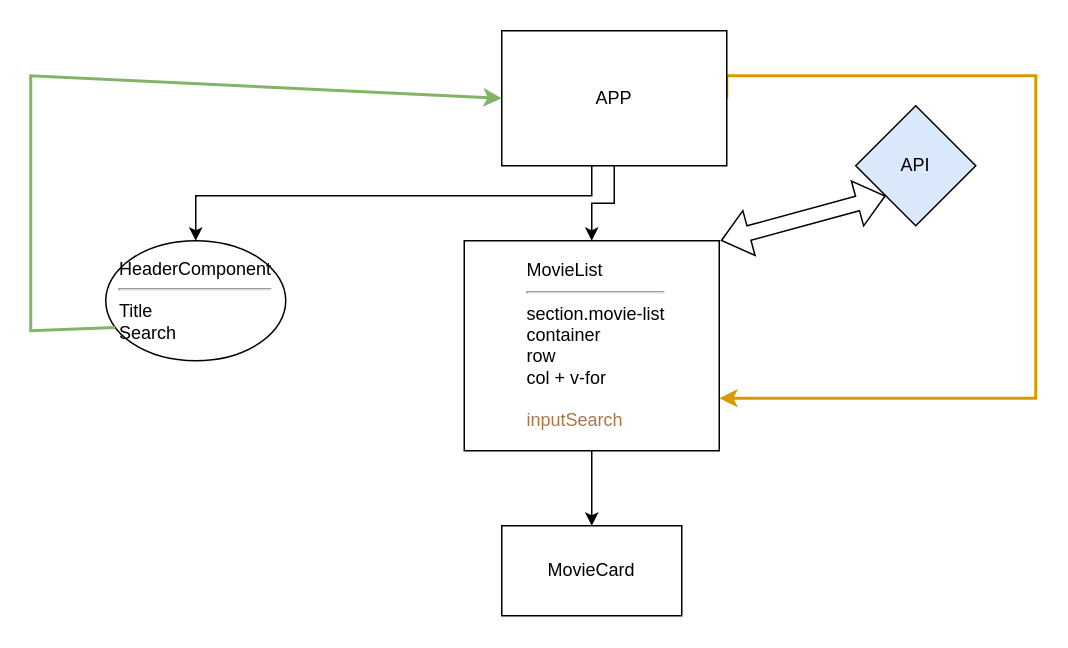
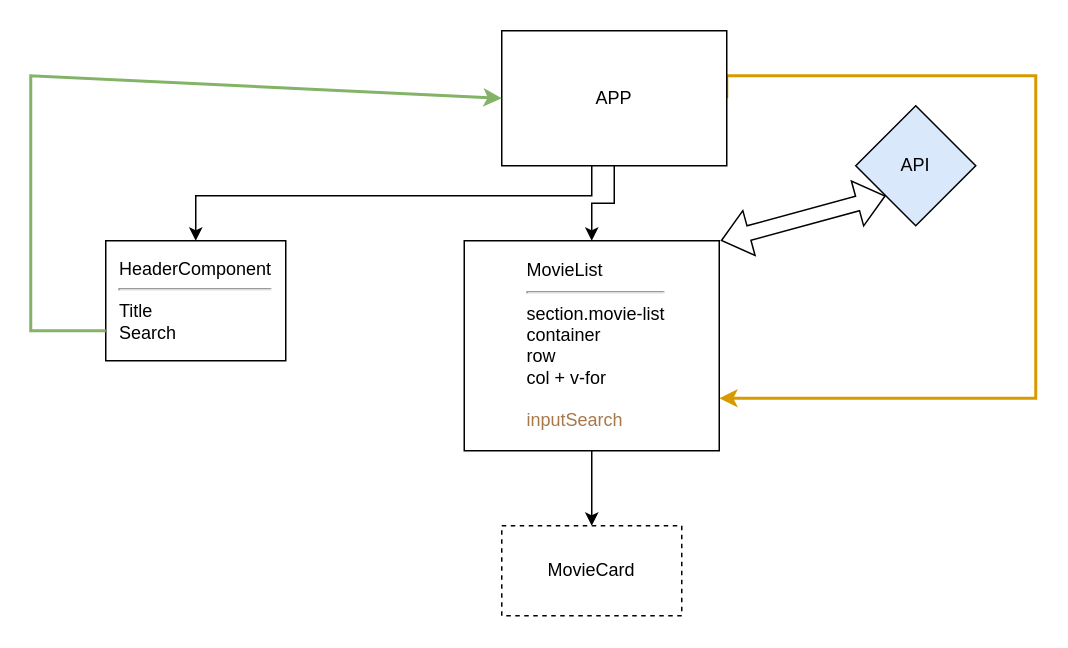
- <mxCell id="5" value="HeaderComponent&lt;br&gt;&lt;hr&gt;&lt;blockquote style=&quot;margin: 0 0 0 40px; border: none; padding: 0px;&quot;&gt;&lt;/blockquote&gt;&lt;span style=&quot;background-color: initial;&quot;&gt;&lt;div style=&quot;&quot;&gt;&lt;div style=&quot;text-align: left;&quot;&gt;&lt;span style=&quot;background-color: initial;&quot;&gt;Title&lt;/span&gt;&lt;/div&gt;&lt;span style=&quot;background-color: initial;&quot;&gt;&lt;div style=&quot;text-align: left;&quot;&gt;&lt;span style=&quot;background-color: initial;&quot;&gt;Search&lt;/span&gt;&lt;/div&gt;&lt;/span&gt;&lt;/div&gt;&lt;/span&gt;" style="ellipse;whiteSpace=wrap;html=1;" vertex="1" parent="1"><mxGeometry x="70" y="160" width="120" height="80" as="geometry" /></mxCell>
+ <mxCell id="5" value="HeaderComponent&lt;br&gt;&lt;hr&gt;&lt;blockquote style=&quot;margin: 0 0 0 40px; border: none; padding: 0px;&quot;&gt;&lt;/blockquote&gt;&lt;span style=&quot;background-color: initial;&quot;&gt;&lt;div style=&quot;&quot;&gt;&lt;div style=&quot;text-align: left;&quot;&gt;&lt;span style=&quot;background-color: initial;&quot;&gt;Title&lt;/span&gt;&lt;/div&gt;&lt;span style=&quot;background-color: initial;&quot;&gt;&lt;div style=&quot;text-align: left;&quot;&gt;&lt;span style=&quot;background-color: initial;&quot;&gt;Search&lt;/span&gt;&lt;/div&gt;&lt;/span&gt;&lt;/div&gt;&lt;/span&gt;" style="rounded=0;whiteSpace=wrap;html=1;" vertex="1" parent="1"><mxGeometry x="70" y="160" width="120" height="80" as="geometry" /></mxCell>
- <mxCell id="9" value="MovieCard" style="rounded=0;whiteSpace=wrap;html=1;" vertex="1" parent="1"><mxGeometry x="334" y="350" width="120" height="60" as="geometry" /></mxCell>
+ <mxCell id="9" value="MovieCard" style="rounded=0;whiteSpace=wrap;html=1;dashed=1;" vertex="1" parent="1"><mxGeometry x="334" y="350" width="120" height="60" as="geometry" /></mxCell>
